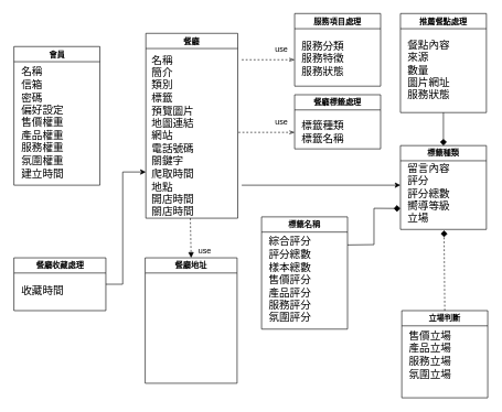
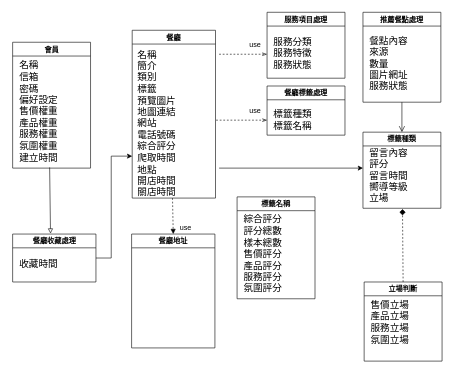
- <mxCell id="5" value="&lt;div&gt;名稱&lt;/div&gt;&lt;div&gt;簡介&lt;/div&gt;&lt;div&gt;類別&lt;/div&gt;&lt;div&gt;標籤&lt;/div&gt;&lt;div&gt;預覽圖片&lt;/div&gt;&lt;div&gt;地圖&lt;span style=&quot;background-color: initial;&quot;&gt;連結&lt;/span&gt;&lt;/div&gt;&lt;div&gt;&lt;span style=&quot;background-color: initial;&quot;&gt;網站&lt;/span&gt;&lt;/div&gt;&lt;div&gt;電話號碼&lt;/div&gt;&lt;div&gt;關鍵字&lt;/div&gt;&lt;div&gt;爬取時間&lt;/div&gt;&lt;div&gt;地點&lt;/div&gt;&lt;div&gt;開店時間&lt;/div&gt;&lt;div&gt;關店時間&lt;/div&gt;" style="text;html=1;align=left;verticalAlign=middle;resizable=0;points=[];autosize=1;strokeColor=none;fillColor=none;fontSize=16;" vertex="1" parent="4"><mxGeometry x="7" y="25" width="90" height="260" as="geometry" /></mxCell>
+ <mxCell id="5" value="&lt;div&gt;名稱&lt;/div&gt;&lt;div&gt;簡介&lt;/div&gt;&lt;div&gt;類別&lt;/div&gt;&lt;div&gt;標籤&lt;/div&gt;&lt;div&gt;預覽圖片&lt;/div&gt;&lt;div&gt;地圖&lt;span style=&quot;background-color: initial;&quot;&gt;連結&lt;/span&gt;&lt;/div&gt;&lt;div&gt;&lt;span style=&quot;background-color: initial;&quot;&gt;網站&lt;/span&gt;&lt;/div&gt;&lt;div&gt;電話號碼&lt;/div&gt;&lt;div&gt;綜合評分&lt;/div&gt;&lt;div&gt;爬取時間&lt;/div&gt;&lt;div&gt;地點&lt;/div&gt;&lt;div&gt;開店時間&lt;/div&gt;&lt;div&gt;關店時間&lt;/div&gt;" style="text;html=1;align=left;verticalAlign=middle;resizable=0;points=[];autosize=1;strokeColor=none;fillColor=none;fontSize=16;" vertex="1" parent="4"><mxGeometry x="7" y="25" width="90" height="260" as="geometry" /></mxCell>
- <mxCell id="31" value="" style="endArrow=diamond;startArrow=none;endFill=1;startFill=0;endSize=8;html=1;labelBackgroundColor=none;rounded=0;exitX=0.5;exitY=1;exitDx=0;exitDy=0;entryX=0.5;entryY=0;entryDx=0;entryDy=0;" edge="1" parent="1" source="13" target="10"><mxGeometry width="160" relative="1" as="geometry"><mxPoint x="682" y="480" as="sourcePoint" /><mxPoint x="681" y="355" as="targetPoint" /></mxGeometry></mxCell>
+ <mxCell id="31" value="" style="endArrow=open;startArrow=none;endFill=1;startFill=0;endSize=8;html=1;labelBackgroundColor=none;rounded=0;exitX=0.5;exitY=1;exitDx=0;exitDy=0;entryX=0.5;entryY=0;entryDx=0;entryDy=0;" edge="1" parent="1" source="13" target="10"><mxGeometry width="160" relative="1" as="geometry"><mxPoint x="682" y="480" as="sourcePoint" /><mxPoint x="681" y="355" as="targetPoint" /></mxGeometry></mxCell>
- <mxCell id="11" value="&lt;div&gt;留言內容&lt;/div&gt;&lt;div&gt;評分&lt;/div&gt;&lt;div&gt;評分總數&lt;/div&gt;&lt;div&gt;&lt;span style=&quot;background-color: initial;&quot;&gt;嚮導等級&lt;/span&gt;&lt;/div&gt;&lt;div&gt;&lt;span style=&quot;background-color: initial;&quot;&gt;立場&lt;/span&gt;&lt;/div&gt;" style="text;html=1;align=left;verticalAlign=middle;resizable=0;points=[];autosize=1;strokeColor=none;fillColor=none;fontSize=16;" vertex="1" parent="10"><mxGeometry x="9" y="17" width="90" height="110" as="geometry" /></mxCell>
+ <mxCell id="11" value="&lt;div&gt;留言內容&lt;/div&gt;&lt;div&gt;評分&lt;/div&gt;&lt;div&gt;留言時間&lt;/div&gt;&lt;div&gt;&lt;span style=&quot;background-color: initial;&quot;&gt;嚮導等級&lt;/span&gt;&lt;/div&gt;&lt;div&gt;&lt;span style=&quot;background-color: initial;&quot;&gt;立場&lt;/span&gt;&lt;/div&gt;" style="text;html=1;align=left;verticalAlign=middle;resizable=0;points=[];autosize=1;strokeColor=none;fillColor=none;fontSize=16;" vertex="1" parent="10"><mxGeometry x="9" y="17" width="90" height="110" as="geometry" /></mxCell>
- <mxCell id="32" value="" style="endArrow=diamond;startArrow=none;endFill=1;startFill=0;endSize=8;html=1;labelBackgroundColor=none;rounded=0;exitX=1;exitY=0.25;exitDx=0;exitDy=0;entryX=0;entryY=0.75;entryDx=0;entryDy=0;" edge="1" parent="1" source="6" target="10"><mxGeometry width="160" relative="1" as="geometry"><mxPoint x="505" y="320" as="sourcePoint" /><mxPoint x="665" y="320" as="targetPoint" /><Array as="points"><mxPoint x="565" y="370" /><mxPoint x="565" y="315" /></Array></mxGeometry></mxCell>
+ <mxCell id="21" value="" style="endArrow=block;html=1;rounded=0;exitX=0.586;exitY=0.994;exitDx=0;exitDy=0;exitPerimeter=0;entryX=0.455;entryY=-0.01;entryDx=0;entryDy=0;entryPerimeter=0;endFill=0;" edge="1" parent="1" source="3" target="8"><mxGeometry width="50" height="50" relative="1" as="geometry"><mxPoint x="95" y="350" as="sourcePoint" /><mxPoint x="215" y="290" as="targetPoint" /></mxGeometry></mxCell>
